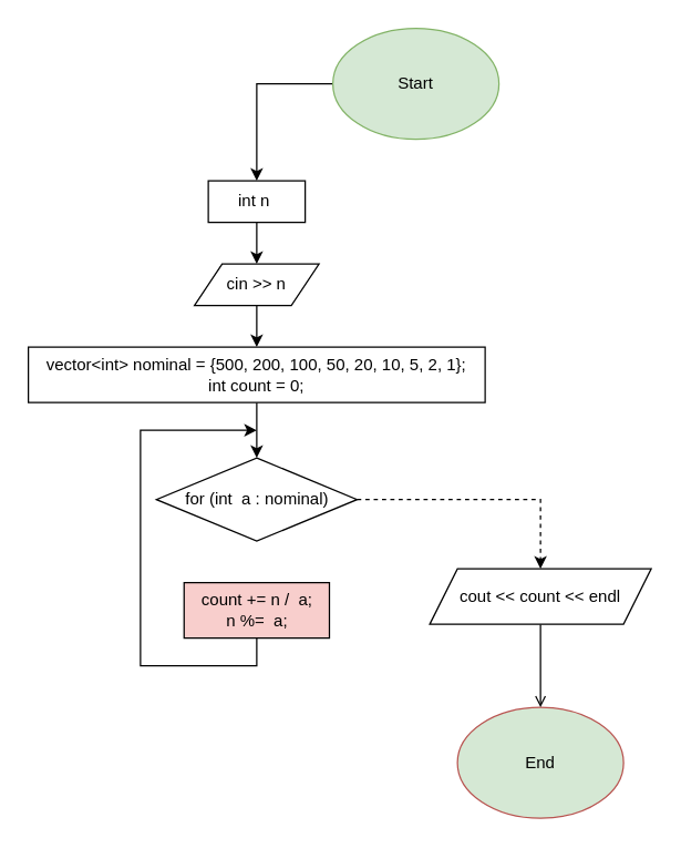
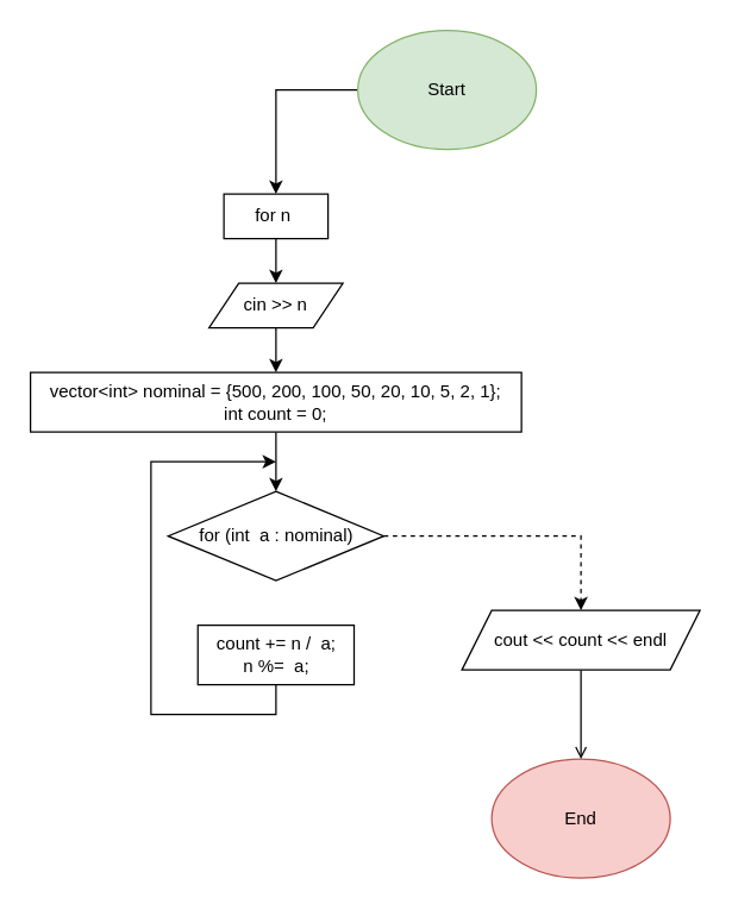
- <mxCell id="6" value="int n&amp;nbsp;" style="rounded=0;whiteSpace=wrap;html=1;" vertex="1" parent="1"><mxGeometry x="150" y="130" width="70" height="30" as="geometry" /></mxCell>
+ <mxCell id="6" value="for n&amp;nbsp;" style="rounded=0;whiteSpace=wrap;html=1;" vertex="1" parent="1"><mxGeometry x="150" y="130" width="70" height="30" as="geometry" /></mxCell>
- <mxCell id="14" value="&lt;div&gt;count += n /&amp;nbsp; a;&lt;/div&gt;&lt;div&gt;n %=&amp;nbsp; a;&lt;/div&gt;" style="rounded=0;whiteSpace=wrap;html=1;fillColor=#f8cecc;" vertex="1" parent="1"><mxGeometry x="132.5" y="420" width="105" height="40" as="geometry" /></mxCell>
+ <mxCell id="14" value="&lt;div&gt;count += n /&amp;nbsp; a;&lt;/div&gt;&lt;div&gt;n %=&amp;nbsp; a;&lt;/div&gt;" style="rounded=0;whiteSpace=wrap;html=1;" vertex="1" parent="1"><mxGeometry x="132.5" y="420" width="105" height="40" as="geometry" /></mxCell>
- <mxCell id="4" value="End" style="ellipse;whiteSpace=wrap;html=1;fillColor=#d5e8d4;strokeColor=#b85450;" vertex="1" parent="1"><mxGeometry x="330" y="510" width="120" height="80" as="geometry" /></mxCell>
+ <mxCell id="4" value="End" style="ellipse;whiteSpace=wrap;html=1;fillColor=#f8cecc;strokeColor=#b85450;" vertex="1" parent="1"><mxGeometry x="330" y="510" width="120" height="80" as="geometry" /></mxCell>
